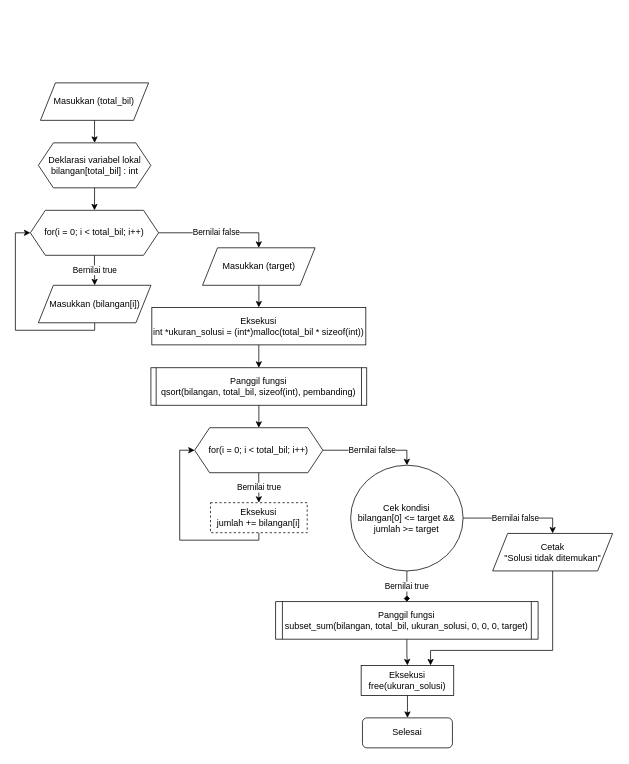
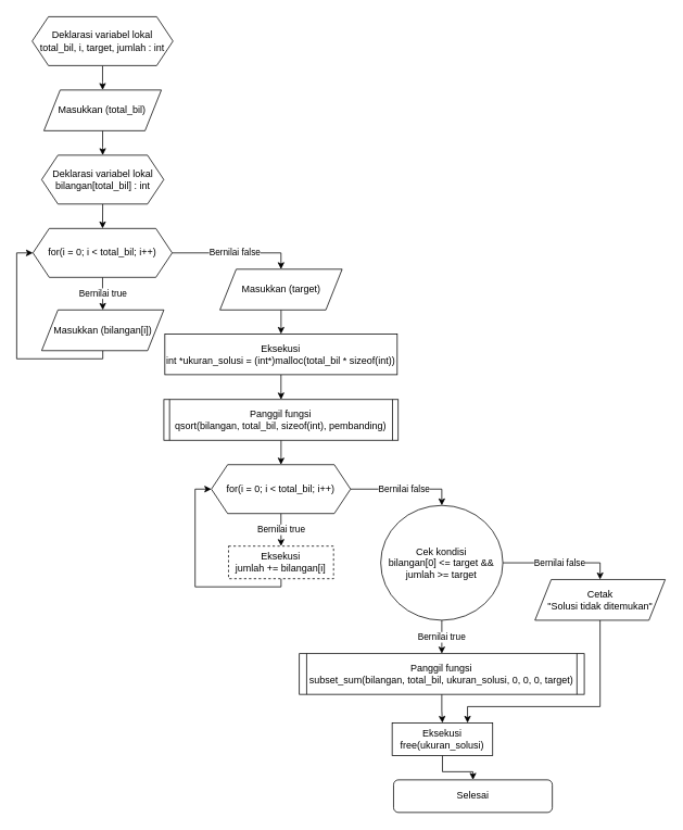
+ <mxCell id="5" value="Deklarasi variabel lokal&lt;br&gt;total_bil, i, target, jumlah : int" style="shape=hexagon;perimeter=hexagonPerimeter2;whiteSpace=wrap;html=1;fixedSize=1;" parent="1" vertex="1"><mxGeometry x="39" y="20" width="173" height="60" as="geometry" /></mxCell>
+ <mxCell id="4" value="" style="edgeStyle=orthogonalEdgeStyle;rounded=0;orthogonalLoop=1;jettySize=auto;html=1;" parent="1" source="5" target="3" edge="1"><mxGeometry relative="1" as="geometry" /></mxCell>
- <mxCell id="22" value="Bernilai true" style="edgeStyle=orthogonalEdgeStyle;rounded=0;orthogonalLoop=1;jettySize=auto;html=1;endArrow=diamond;" parent="1" source="24" target="26" edge="1"><mxGeometry relative="1" as="geometry" /></mxCell>
+ <mxCell id="22" value="Bernilai true" style="edgeStyle=orthogonalEdgeStyle;rounded=0;orthogonalLoop=1;jettySize=auto;html=1;" parent="1" source="24" target="26" edge="1"><mxGeometry relative="1" as="geometry" /></mxCell>
- <mxCell id="31" value="Selesai" style="rounded=1;whiteSpace=wrap;html=1;fontSize=12;glass=0;strokeWidth=1;shadow=0;" parent="1" vertex="1"><mxGeometry x="482.97" y="957" width="120" height="40" as="geometry" /></mxCell>
+ <mxCell id="31" value="Selesai" style="rounded=1;whiteSpace=wrap;html=1;fontSize=12;glass=0;strokeWidth=1;shadow=0;" parent="1" vertex="1"><mxGeometry x="482.97" y="957" width="195" height="40" as="geometry" /></mxCell>
